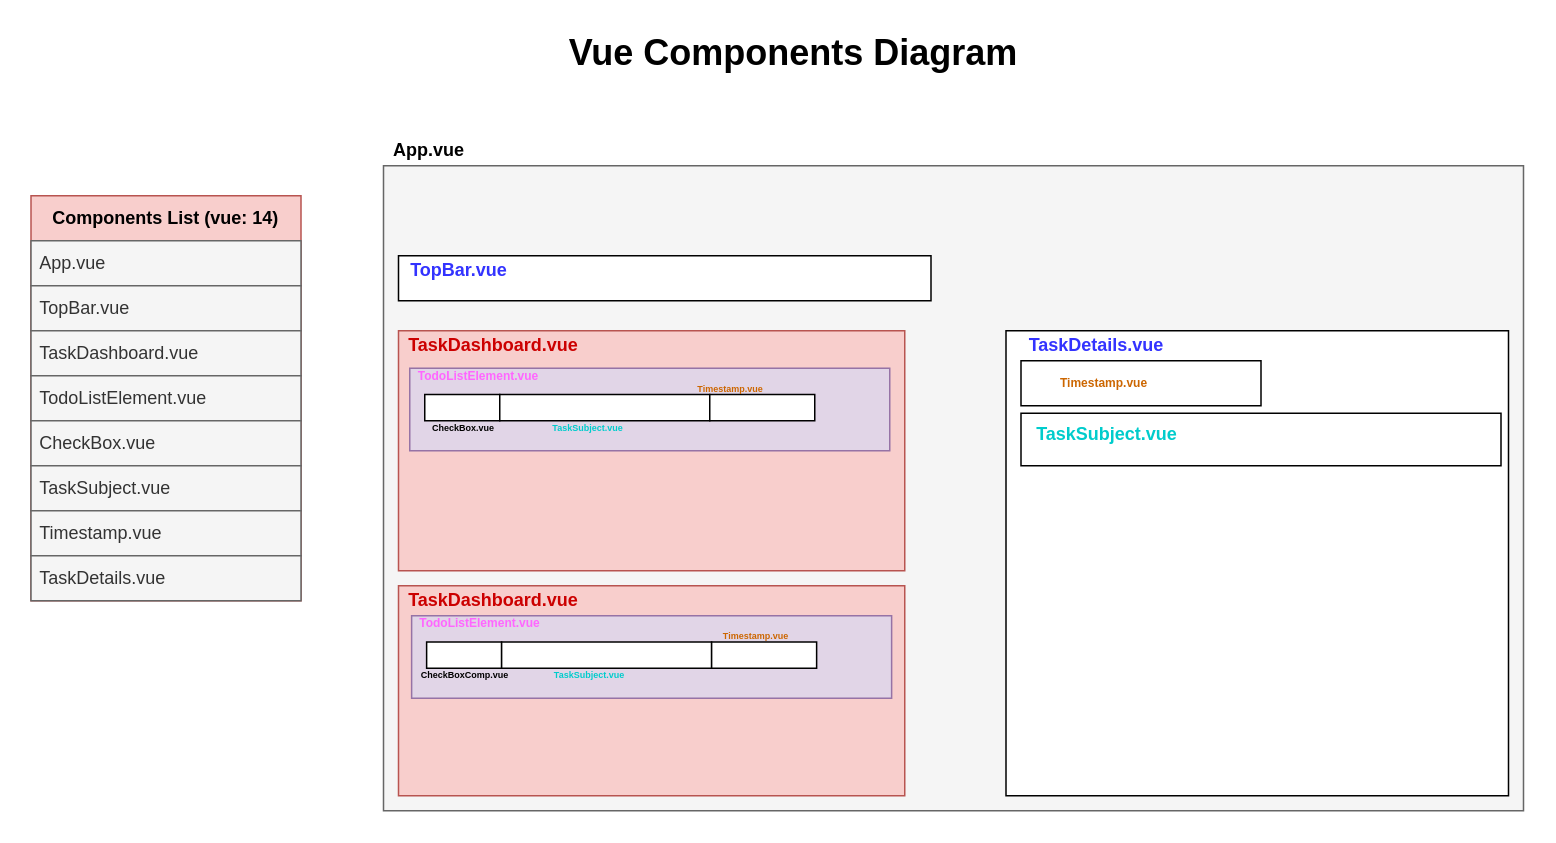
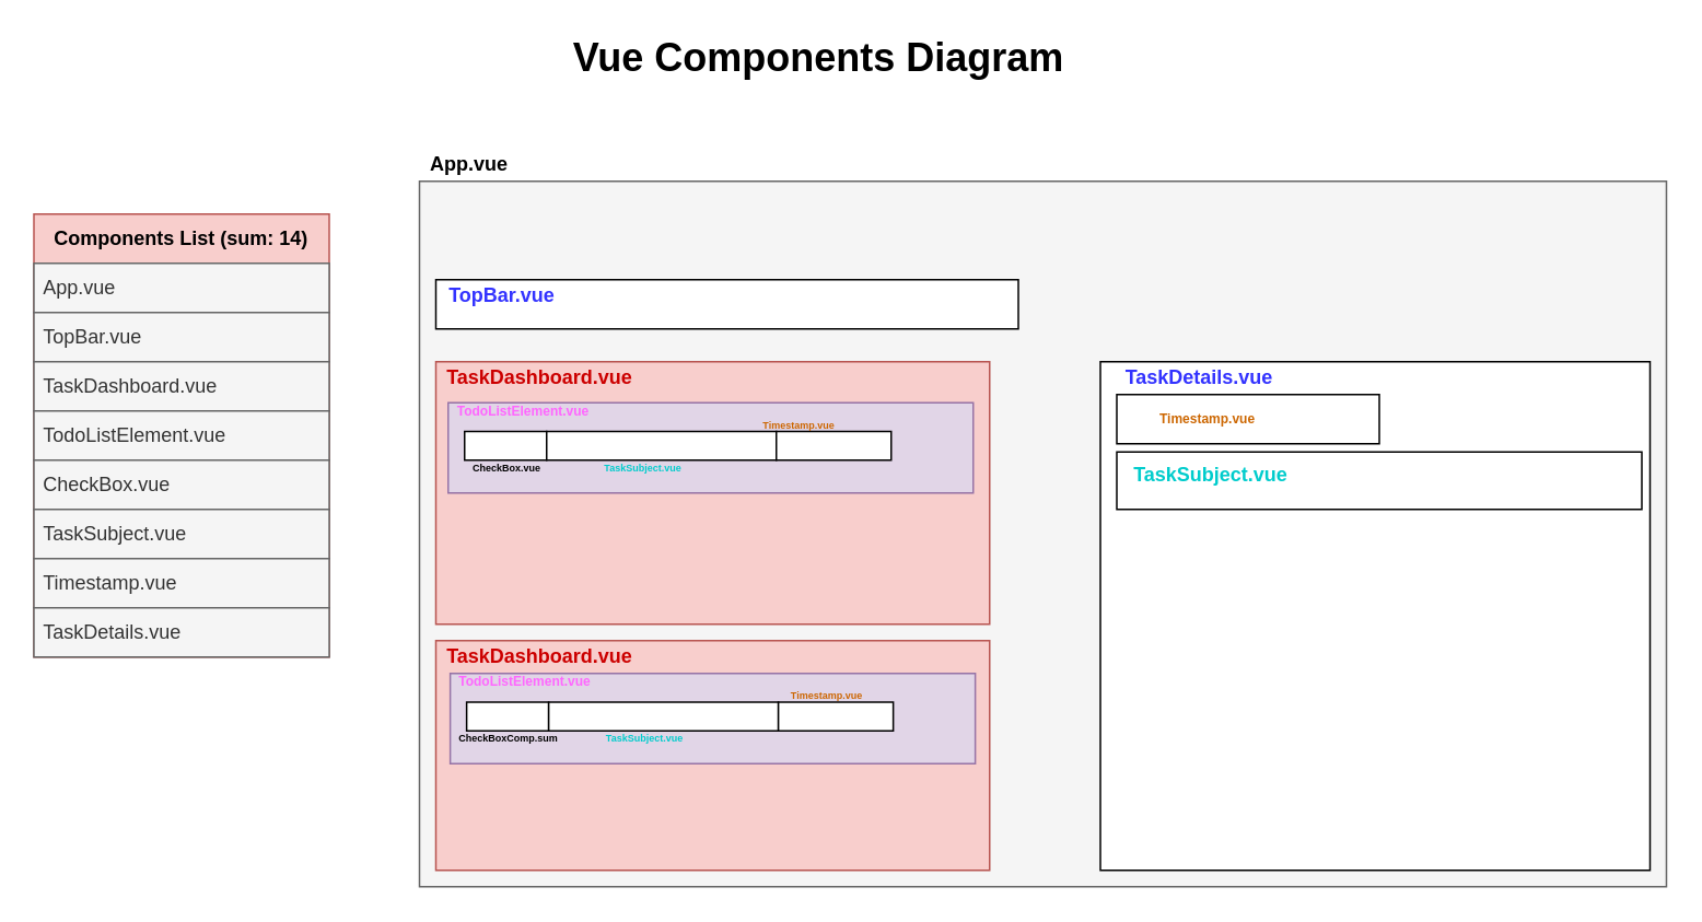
- <mxCell id="18" value="Vue Components Diagram" style="text;strokeColor=none;fillColor=none;html=1;fontSize=24;fontStyle=1;verticalAlign=middle;align=center;" parent="1" vertex="1"><mxGeometry x="350" y="20" width="355" height="30" as="geometry" /></mxCell>
+ <mxCell id="18" value="Vue Components Diagram" style="text;strokeColor=none;fillColor=none;html=1;fontSize=24;fontStyle=1;verticalAlign=middle;align=center;" parent="1" vertex="1"><mxGeometry x="320" y="20" width="355" height="30" as="geometry" /></mxCell>
- <mxCell id="23" value="Components List (vue: 14)" style="swimlane;fontStyle=1;childLayout=stackLayout;horizontal=1;startSize=30;horizontalStack=0;resizeParent=1;resizeParentMax=0;resizeLast=0;collapsible=1;marginBottom=0;whiteSpace=wrap;html=1;fillColor=#f8cecc;strokeColor=#b85450;" parent="1" vertex="1"><mxGeometry x="20" y="130" width="180" height="270" as="geometry" /></mxCell>
+ <mxCell id="23" value="Components List (sum: 14)" style="swimlane;fontStyle=1;childLayout=stackLayout;horizontal=1;startSize=30;horizontalStack=0;resizeParent=1;resizeParentMax=0;resizeLast=0;collapsible=1;marginBottom=0;whiteSpace=wrap;html=1;fillColor=#f8cecc;strokeColor=#b85450;" parent="1" vertex="1"><mxGeometry x="20" y="130" width="180" height="270" as="geometry" /></mxCell>
- <mxCell id="38" value="CheckBoxComp.vue" style="text;strokeColor=none;fillColor=none;html=1;fontSize=6;fontStyle=1;verticalAlign=middle;align=center;" parent="1" vertex="1"><mxGeometry x="290.32" y="446" width="36.87" height="7.5" as="geometry" /></mxCell>
+ <mxCell id="38" value="CheckBoxComp.sum" style="text;strokeColor=none;fillColor=none;html=1;fontSize=6;fontStyle=1;verticalAlign=middle;align=center;" parent="1" vertex="1"><mxGeometry x="290.32" y="446" width="36.87" height="7.5" as="geometry" /></mxCell>
